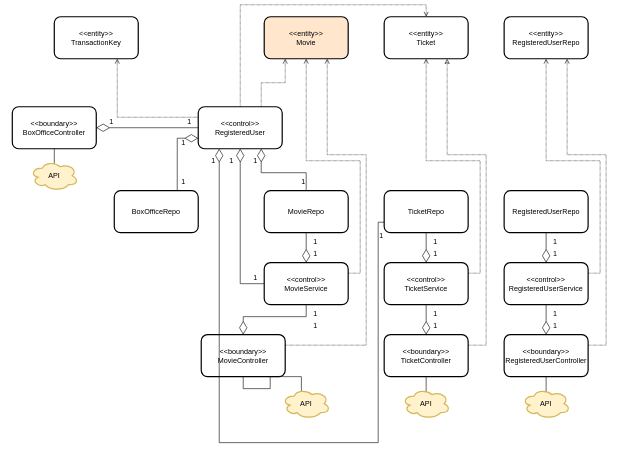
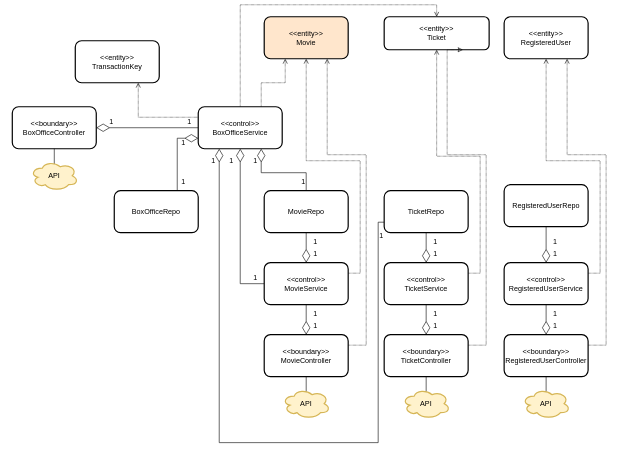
- <mxCell id="2" value="&amp;lt;&amp;lt;entity&amp;gt;&amp;gt;&lt;br&gt;TransactionKey" style="rounded=1;whiteSpace=wrap;html=1;strokeWidth=2;" vertex="1" parent="1"><mxGeometry x="90" y="20" width="140" height="70" as="geometry" /></mxCell>
+ <mxCell id="2" value="&amp;lt;&amp;lt;entity&amp;gt;&amp;gt;&lt;br&gt;TransactionKey" style="rounded=1;whiteSpace=wrap;html=1;strokeWidth=2;" vertex="1" parent="1"><mxGeometry x="125" y="60" width="140" height="70" as="geometry" /></mxCell>
- <mxCell id="4" value="&amp;lt;&amp;lt;entity&amp;gt;&amp;gt;&lt;br&gt;Ticket" style="rounded=1;whiteSpace=wrap;html=1;strokeWidth=2;" vertex="1" parent="1"><mxGeometry x="640" y="20" width="140" height="70" as="geometry" /></mxCell>
+ <mxCell id="4" value="&amp;lt;&amp;lt;entity&amp;gt;&amp;gt;&lt;br&gt;Ticket" style="rounded=1;whiteSpace=wrap;html=1;strokeWidth=2;" vertex="1" parent="1"><mxGeometry x="640" y="20" width="175" height="55" as="geometry" /></mxCell>
- <mxCell id="5" value="&amp;lt;&amp;lt;entity&amp;gt;&amp;gt;&lt;br&gt;RegisteredUserRepo" style="rounded=1;whiteSpace=wrap;html=1;strokeWidth=2;" vertex="1" parent="1"><mxGeometry x="840" y="20" width="140" height="70" as="geometry" /></mxCell>
+ <mxCell id="5" value="&amp;lt;&amp;lt;entity&amp;gt;&amp;gt;&lt;br&gt;RegisteredUser" style="rounded=1;whiteSpace=wrap;html=1;strokeWidth=2;" vertex="1" parent="1"><mxGeometry x="840" y="20" width="140" height="70" as="geometry" /></mxCell>
- <mxCell id="24" value="&amp;lt;&amp;lt;control&amp;gt;&amp;gt;&lt;br&gt;RegisteredUser" style="rounded=1;whiteSpace=wrap;html=1;strokeWidth=2;" vertex="1" parent="1"><mxGeometry x="330" y="170" width="140" height="70" as="geometry" /></mxCell>
+ <mxCell id="24" value="&amp;lt;&amp;lt;control&amp;gt;&amp;gt;&lt;br&gt;BoxOfficeService" style="rounded=1;whiteSpace=wrap;html=1;strokeWidth=2;" vertex="1" parent="1"><mxGeometry x="330" y="170" width="140" height="70" as="geometry" /></mxCell>
- <mxCell id="37" value="RegisteredUserRepo" style="rounded=1;whiteSpace=wrap;html=1;strokeWidth=2;" vertex="1" parent="1"><mxGeometry x="840" y="310" width="140" height="70" as="geometry" /></mxCell>
+ <mxCell id="37" value="RegisteredUserRepo" style="rounded=1;whiteSpace=wrap;html=1;strokeWidth=2;" vertex="1" parent="1"><mxGeometry x="840" y="300" width="140" height="70" as="geometry" /></mxCell>
- <mxCell id="10" value="&amp;lt;&amp;lt;boundary&amp;gt;&amp;gt;&lt;br&gt;MovieController" style="rounded=1;whiteSpace=wrap;html=1;strokeWidth=2;" vertex="1" parent="1"><mxGeometry x="335" y="550" width="140" height="70" as="geometry" /></mxCell>
+ <mxCell id="10" value="&amp;lt;&amp;lt;boundary&amp;gt;&amp;gt;&lt;br&gt;MovieController" style="rounded=1;whiteSpace=wrap;html=1;strokeWidth=2;" vertex="1" parent="1"><mxGeometry x="440" y="550" width="140" height="70" as="geometry" /></mxCell>
